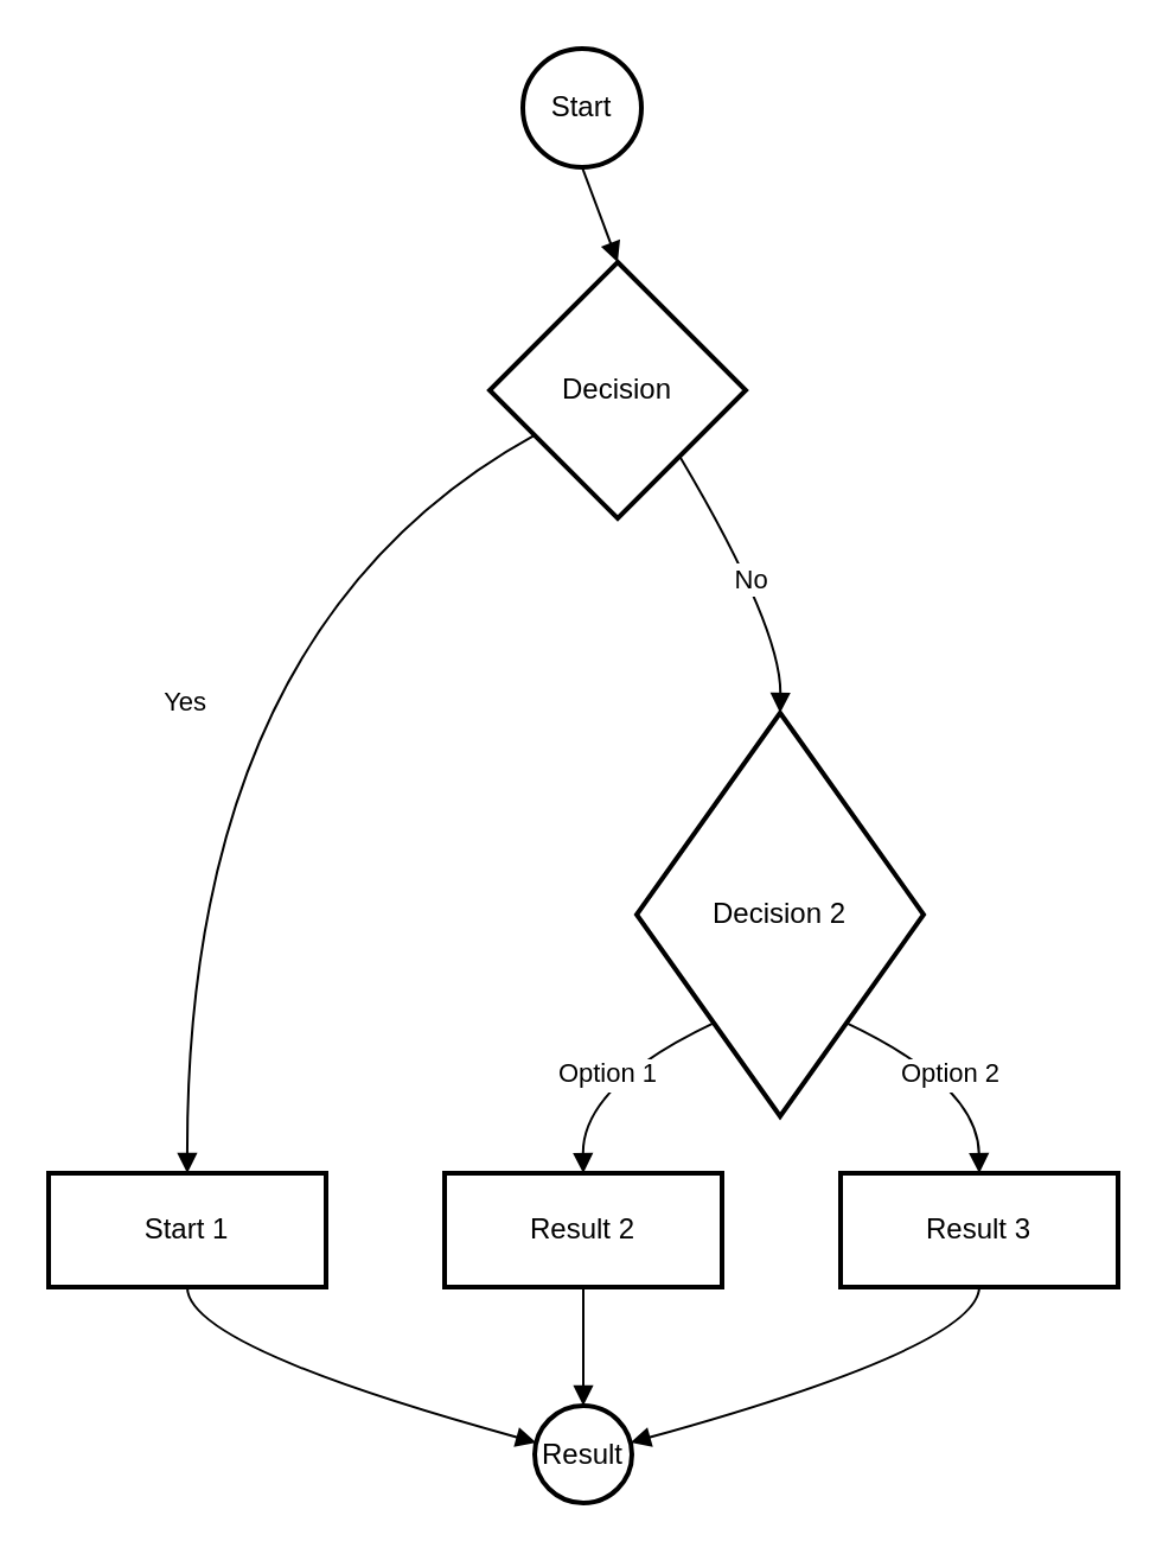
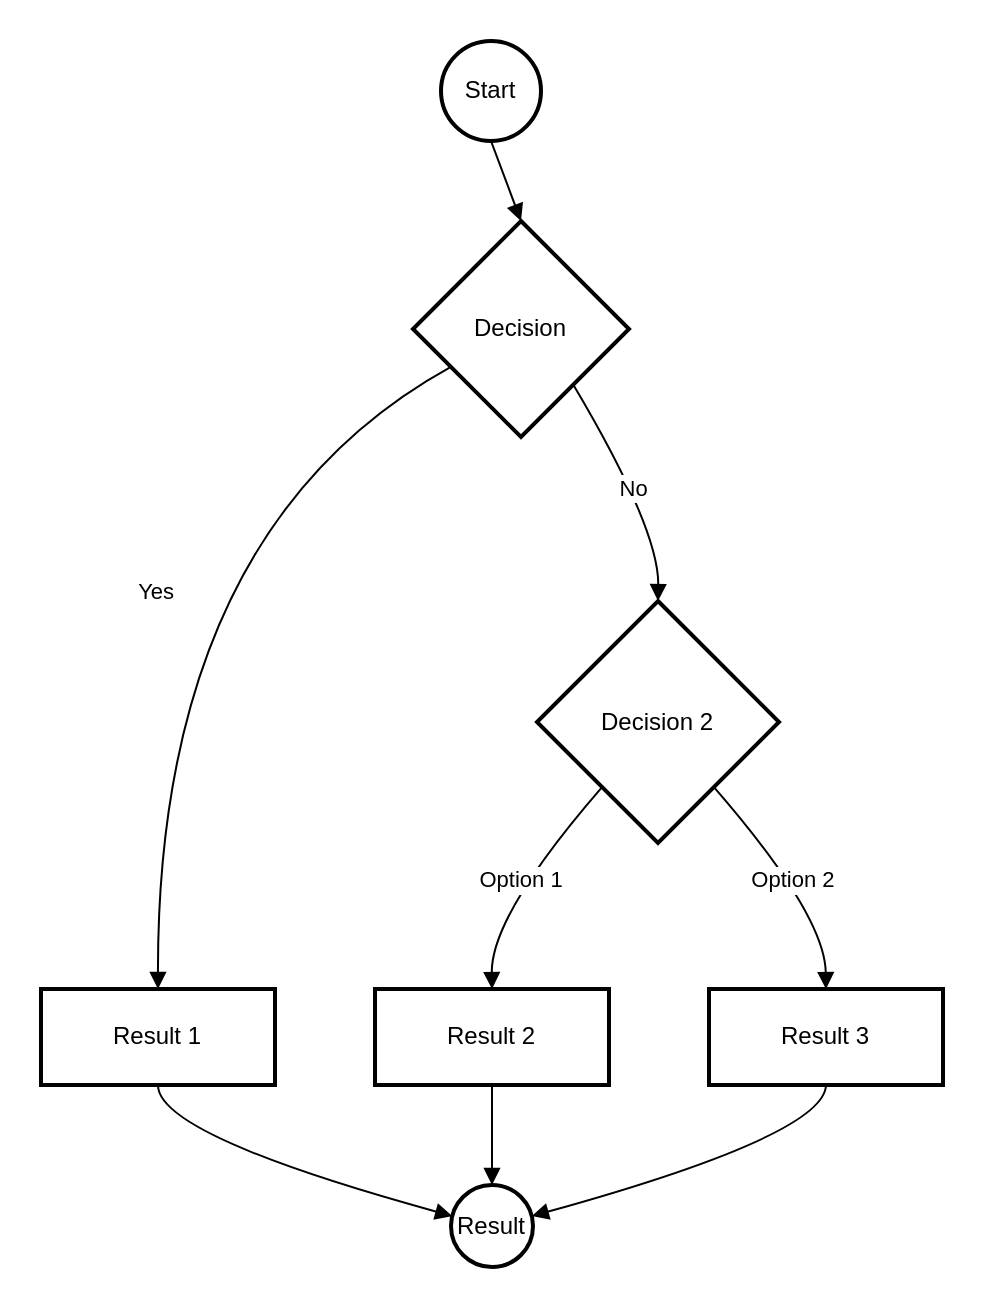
- <mxCell id="5" value="Decision 2" style="rhombus;strokeWidth=2;whiteSpace=wrap;" vertex="1" parent="1"><mxGeometry x="268" y="300" width="121" height="170" as="geometry" /></mxCell>
+ <mxCell id="5" value="Decision 2" style="rhombus;strokeWidth=2;whiteSpace=wrap;" vertex="1" parent="1"><mxGeometry x="268" y="300" width="121" height="121" as="geometry" /></mxCell>
- <mxCell id="4" value="Start 1" style="whiteSpace=wrap;strokeWidth=2;" vertex="1" parent="1"><mxGeometry x="20" y="494" width="117" height="48" as="geometry" /></mxCell>
+ <mxCell id="4" value="Result 1" style="whiteSpace=wrap;strokeWidth=2;" vertex="1" parent="1"><mxGeometry x="20" y="494" width="117" height="48" as="geometry" /></mxCell>
